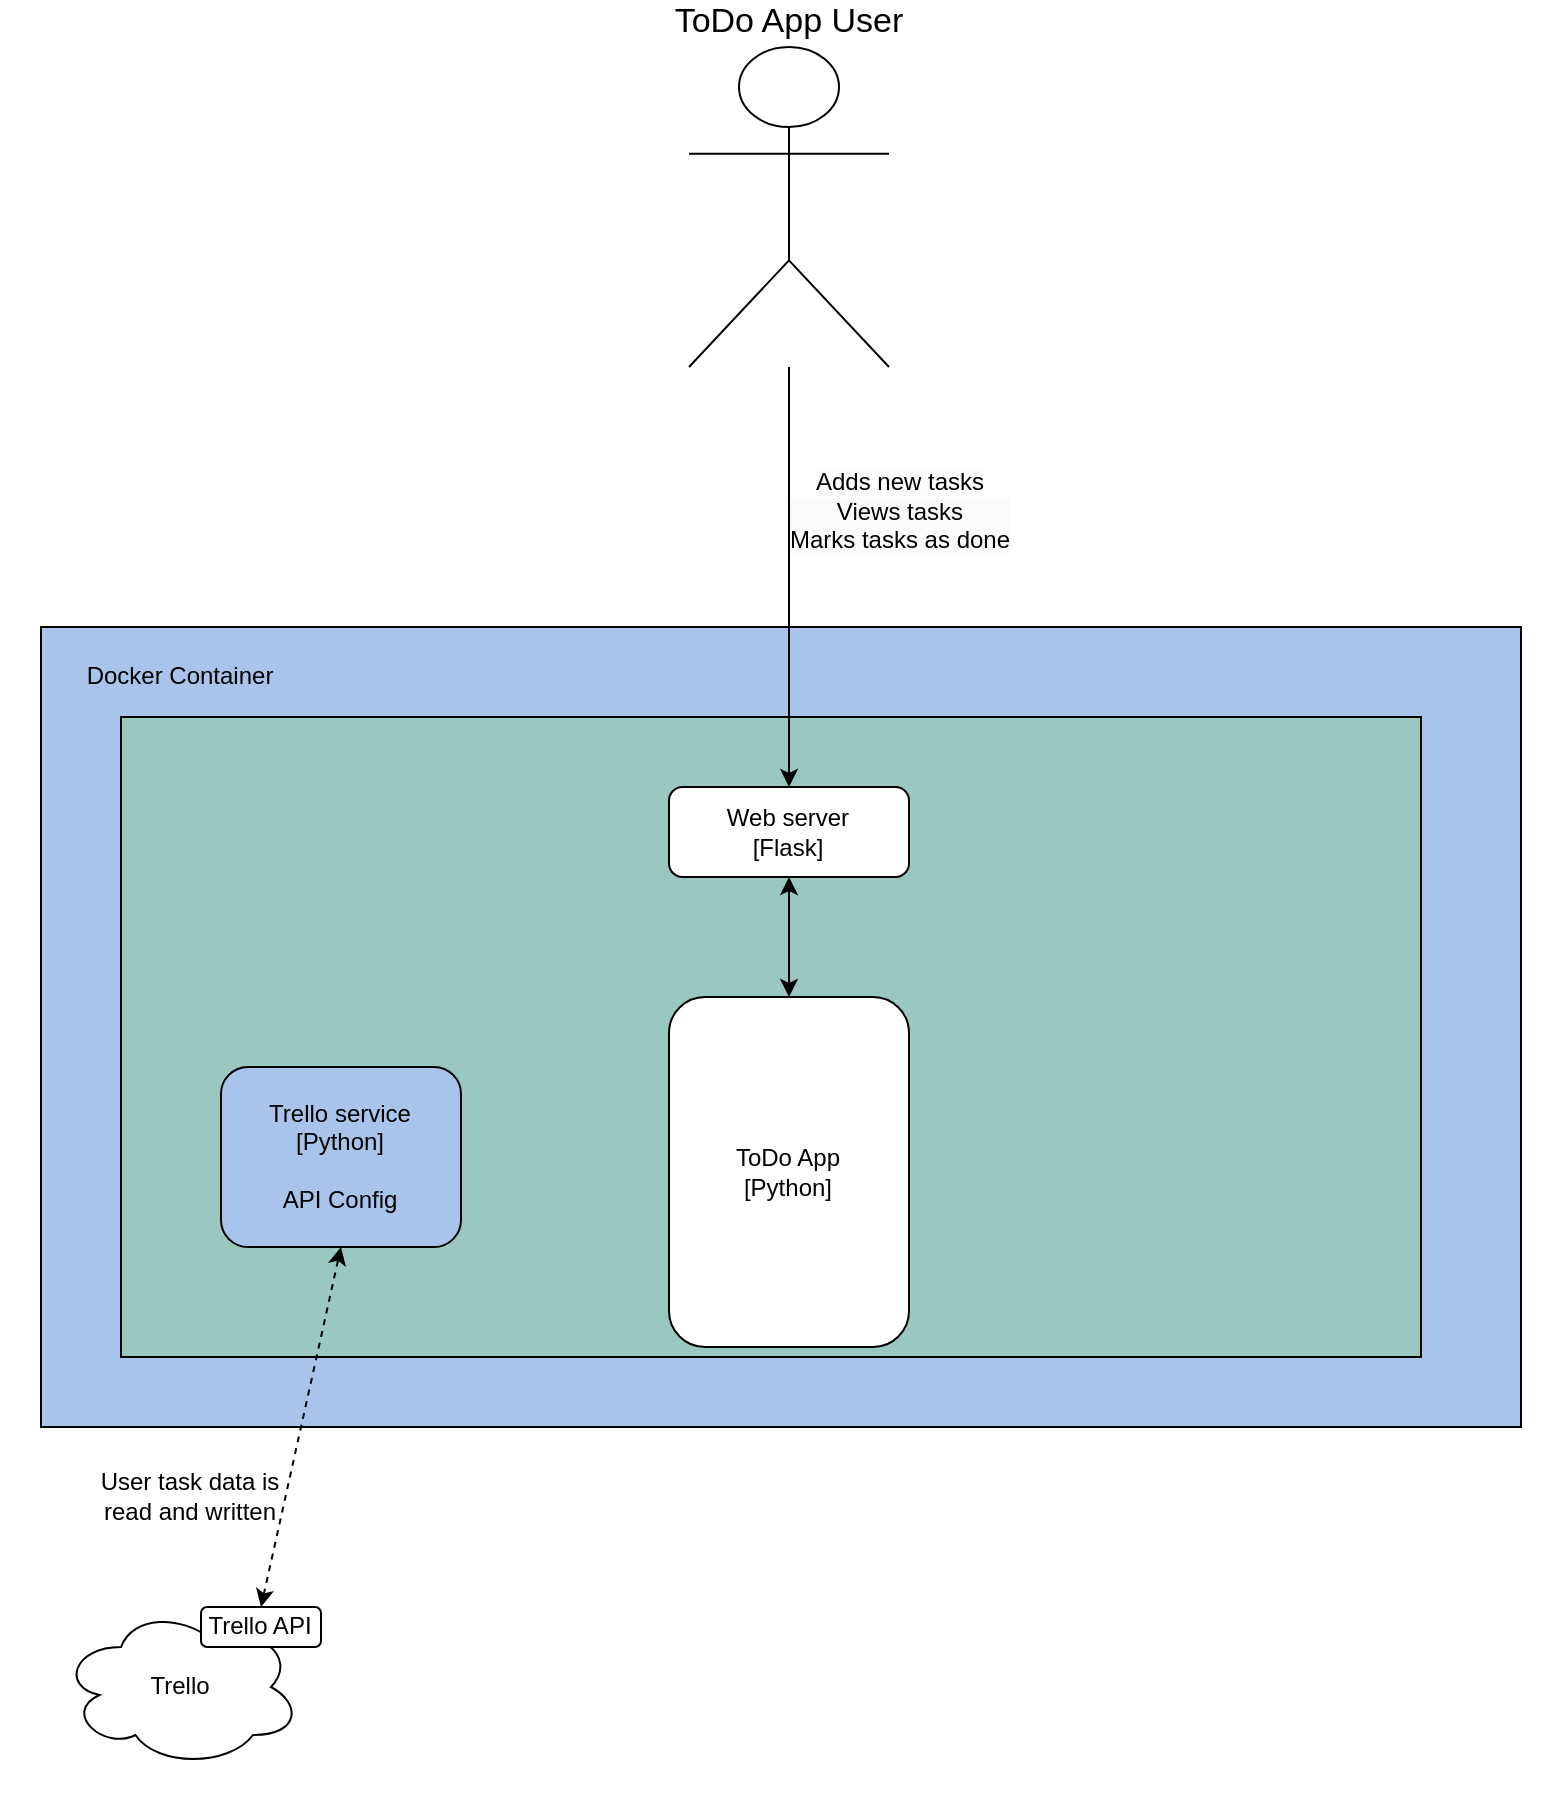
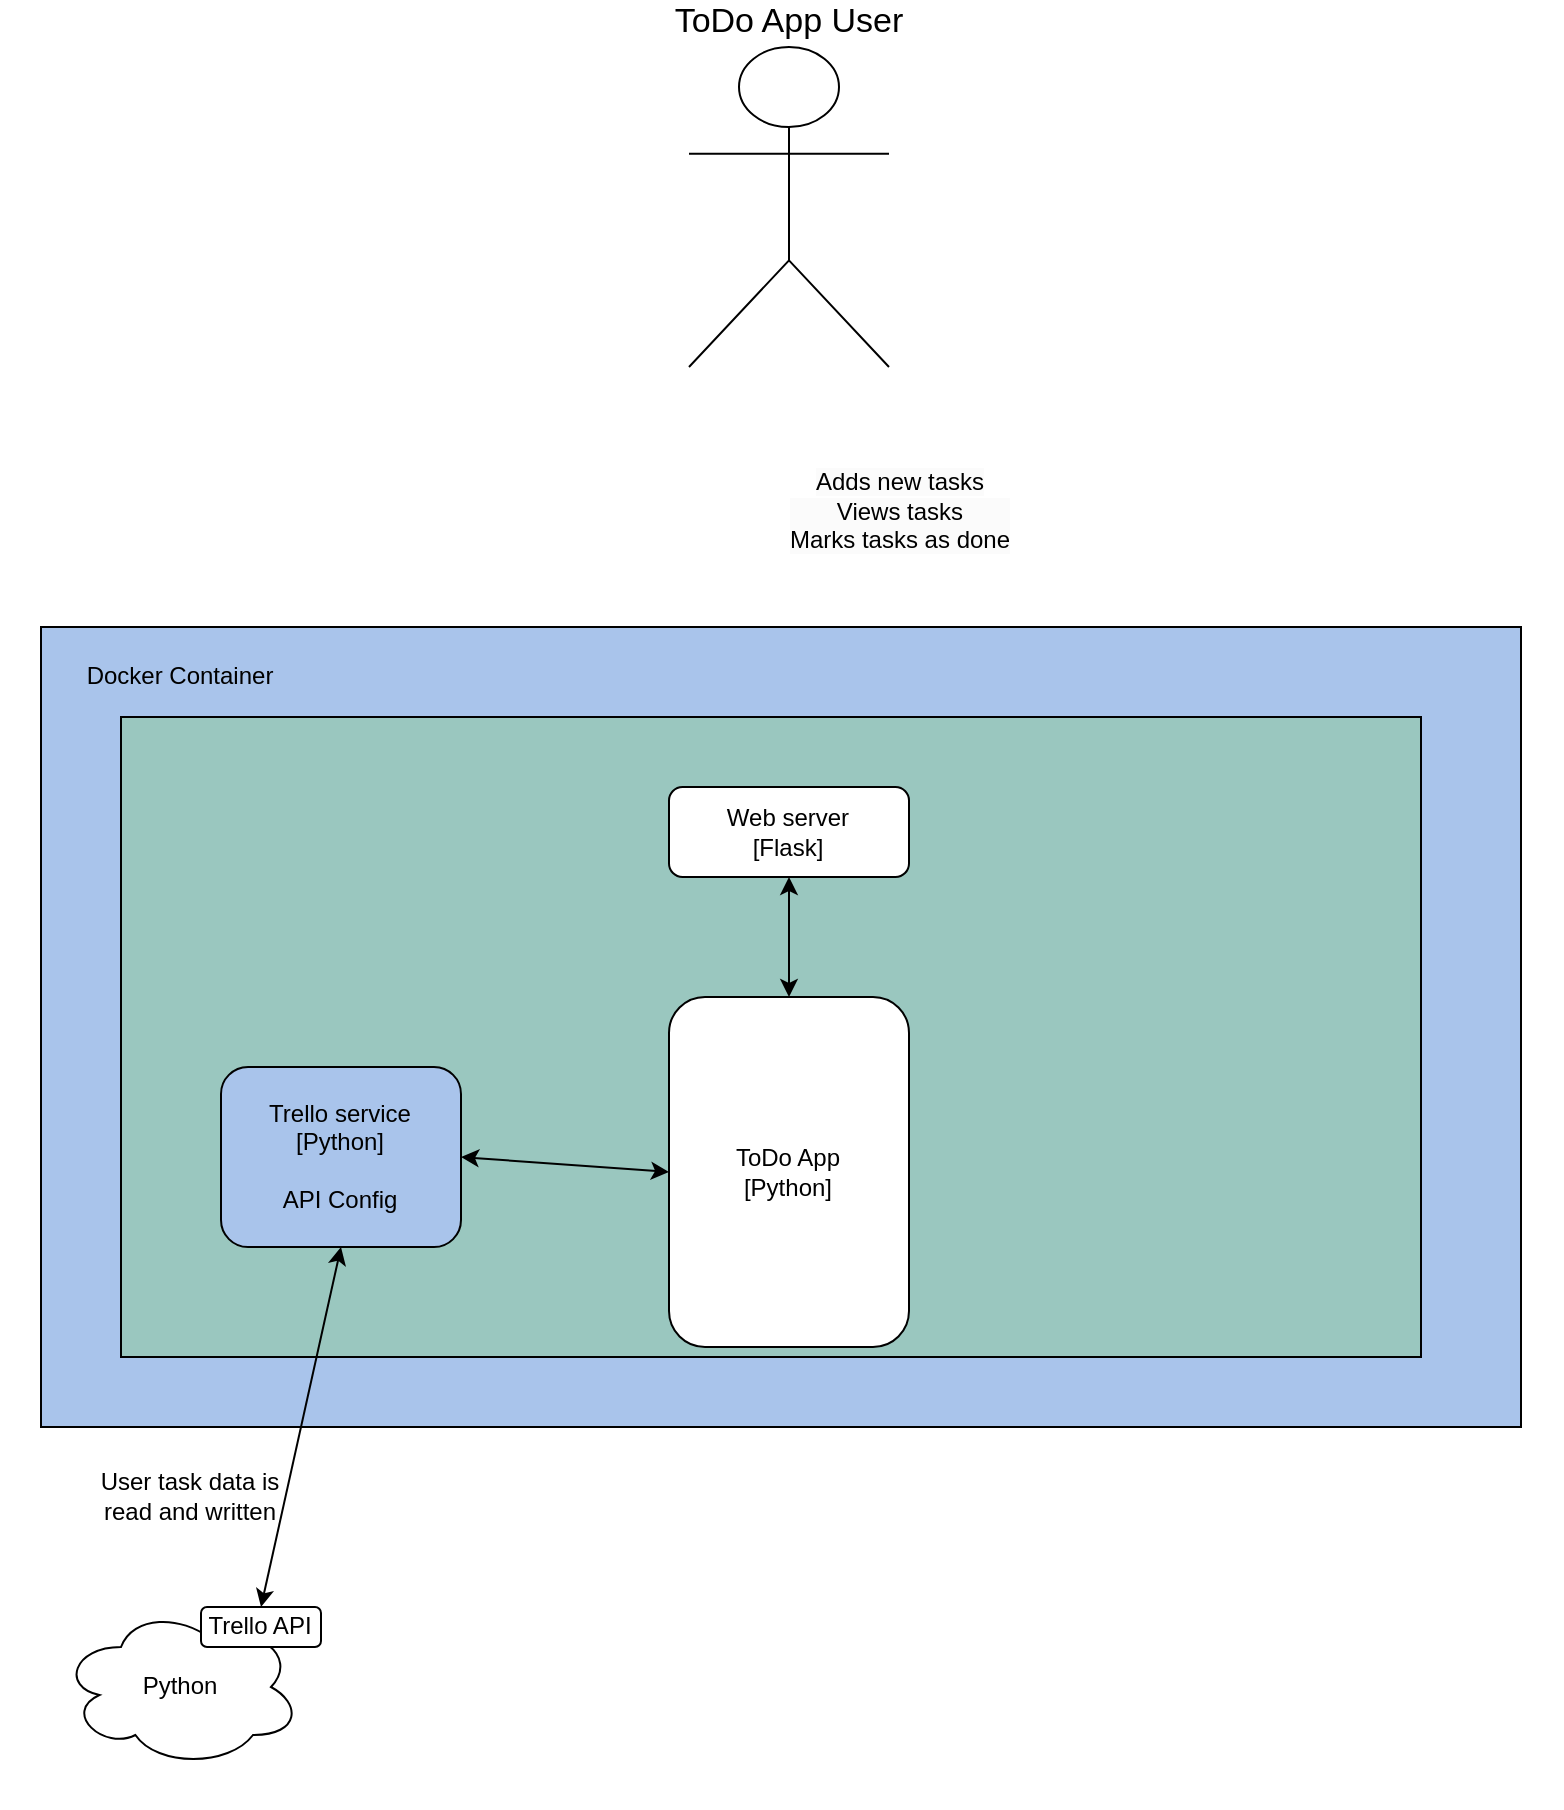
- <mxCell id="14" value="" style="endArrow=classic;html=1;rounded=0;entryX=0.5;entryY=0;entryDx=0;entryDy=0;" edge="1" parent="1" source="7" target="4"><mxGeometry width="50" height="50" relative="1" as="geometry"><mxPoint x="390" y="170" as="sourcePoint" /><mxPoint x="440" y="130" as="targetPoint" /></mxGeometry></mxCell>
+ <mxCell id="13" value="" style="endArrow=classic;startArrow=classic;html=1;rounded=0;entryX=1;entryY=0.5;entryDx=0;entryDy=0;exitX=0;exitY=0.5;exitDx=0;exitDy=0;" edge="1" parent="1" source="11" target="6"><mxGeometry width="50" height="50" relative="1" as="geometry"><mxPoint x="400" y="550" as="sourcePoint" /><mxPoint x="256.995" y="630" as="targetPoint" /></mxGeometry></mxCell>
- <mxCell id="10" value="" style="endArrow=classic;startArrow=classic;html=1;rounded=0;exitX=0.5;exitY=0;exitDx=0;exitDy=0;entryX=0.5;entryY=1;entryDx=0;entryDy=0;dashed=1;" edge="1" parent="1" source="9" target="6"><mxGeometry width="50" height="50" relative="1" as="geometry"><mxPoint x="340" y="670" as="sourcePoint" /><mxPoint x="390" y="620" as="targetPoint" /></mxGeometry></mxCell>
+ <mxCell id="10" value="" style="endArrow=classic;startArrow=classic;html=1;rounded=0;exitX=0.5;exitY=0;exitDx=0;exitDy=0;entryX=0.5;entryY=1;entryDx=0;entryDy=0;" edge="1" parent="1" source="9" target="6"><mxGeometry width="50" height="50" relative="1" as="geometry"><mxPoint x="340" y="670" as="sourcePoint" /><mxPoint x="390" y="620" as="targetPoint" /></mxGeometry></mxCell>
- <mxCell id="8" value="Trello" style="ellipse;shape=cloud;whiteSpace=wrap;html=1;" vertex="1" parent="1"><mxGeometry x="30" y="800" width="120" height="80" as="geometry" /></mxCell>
+ <mxCell id="8" value="Python" style="ellipse;shape=cloud;whiteSpace=wrap;html=1;" vertex="1" parent="1"><mxGeometry x="30" y="800" width="120" height="80" as="geometry" /></mxCell>
